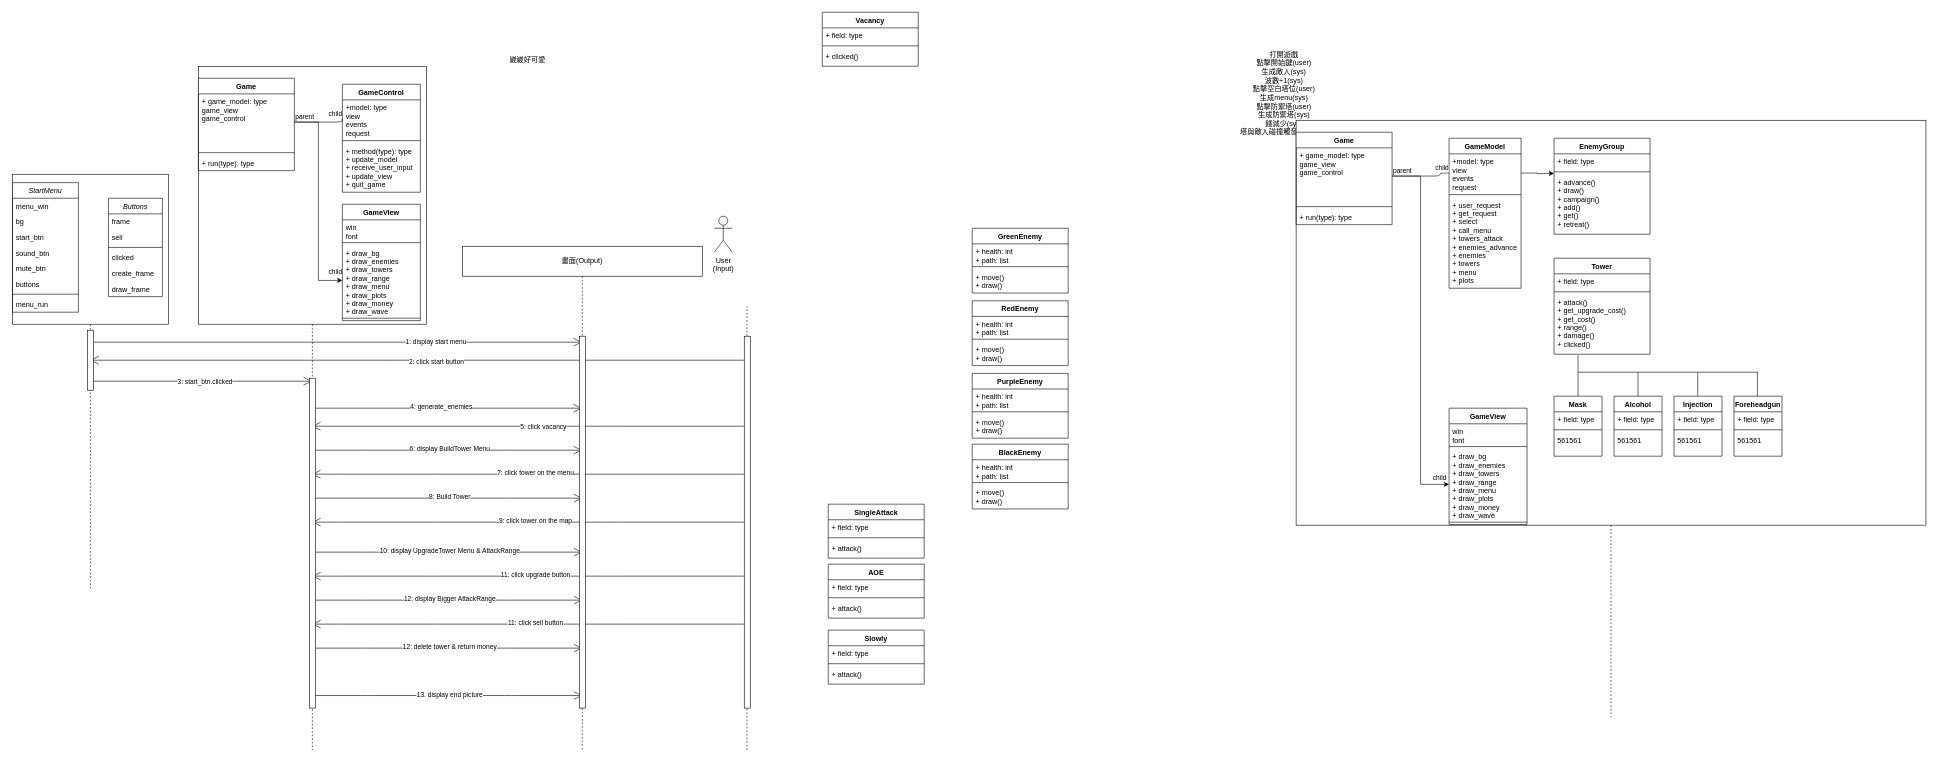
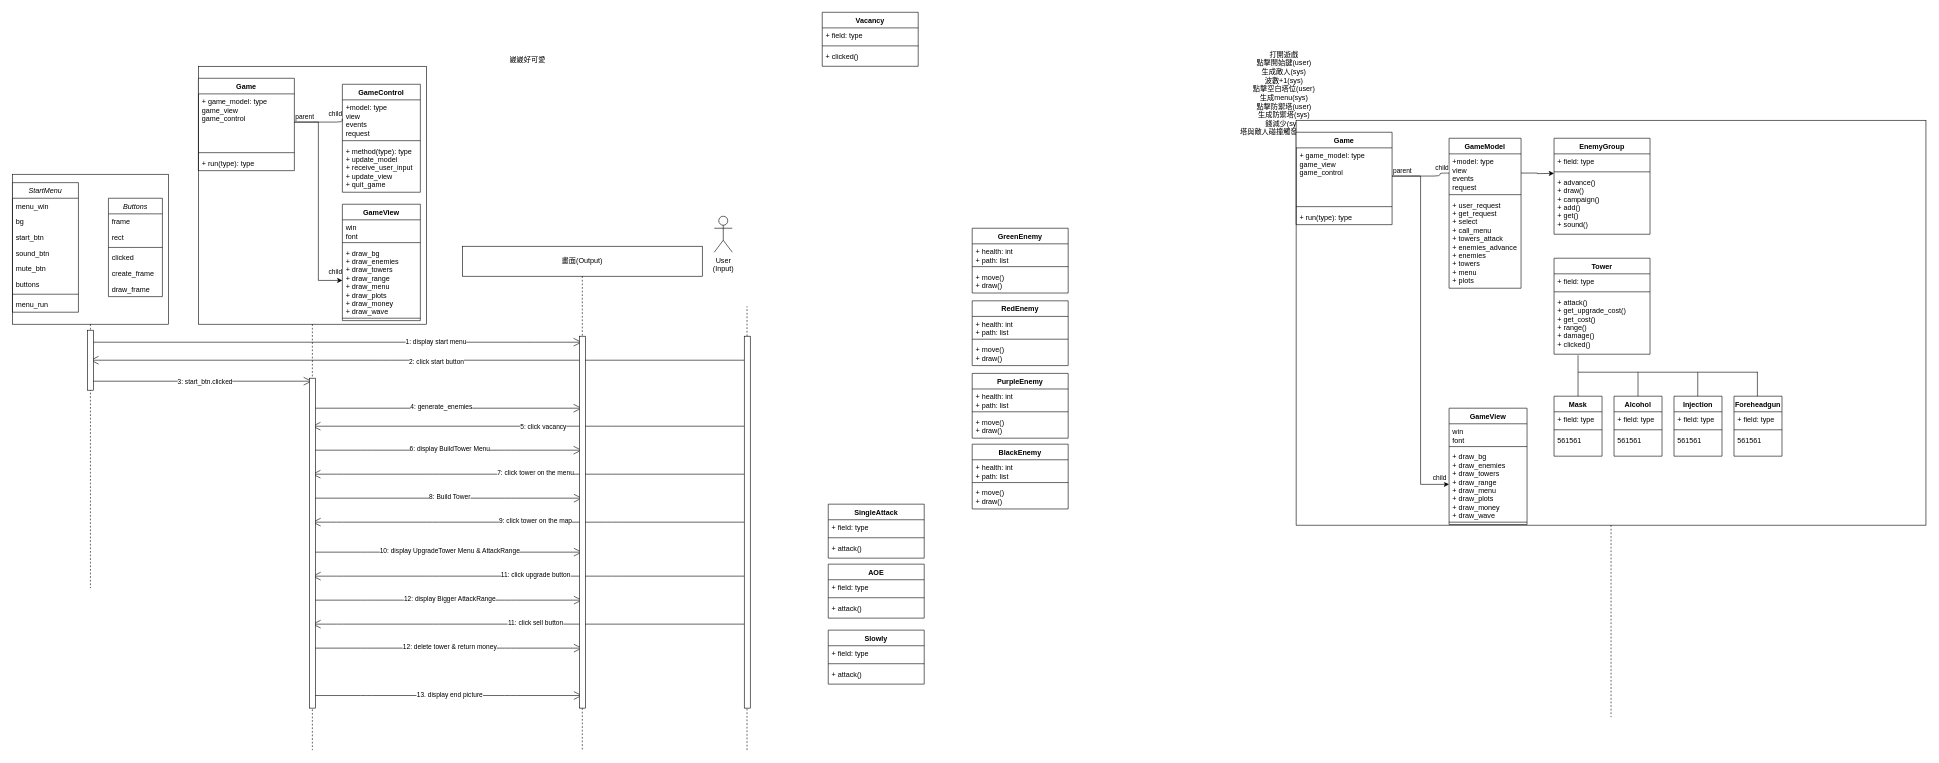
- <mxCell id="104" value="+ advance()&#10;+ draw()&#10;+ campaign()&#10;+ add()&#10;+ get()&#10;+ retreat()" style="text;strokeColor=none;fillColor=none;align=left;verticalAlign=top;spacingLeft=4;spacingRight=4;overflow=hidden;rotatable=0;points=[[0,0.5],[1,0.5]];portConstraint=eastwest;" parent="101" vertex="1"><mxGeometry y="60" width="160" height="100" as="geometry" /></mxCell>
+ <mxCell id="104" value="+ advance()&#10;+ draw()&#10;+ campaign()&#10;+ add()&#10;+ get()&#10;+ sound()" style="text;strokeColor=none;fillColor=none;align=left;verticalAlign=top;spacingLeft=4;spacingRight=4;overflow=hidden;rotatable=0;points=[[0,0.5],[1,0.5]];portConstraint=eastwest;" parent="101" vertex="1"><mxGeometry y="60" width="160" height="100" as="geometry" /></mxCell>
- <mxCell id="15" value="sell" style="text;align=left;verticalAlign=top;spacingLeft=4;spacingRight=4;overflow=hidden;rotatable=0;points=[[0,0.5],[1,0.5]];portConstraint=eastwest;rounded=0;shadow=0;html=0;" parent="13" vertex="1"><mxGeometry y="52" width="90" height="26" as="geometry" /></mxCell>
+ <mxCell id="15" value="rect" style="text;align=left;verticalAlign=top;spacingLeft=4;spacingRight=4;overflow=hidden;rotatable=0;points=[[0,0.5],[1,0.5]];portConstraint=eastwest;rounded=0;shadow=0;html=0;" parent="13" vertex="1"><mxGeometry y="52" width="90" height="26" as="geometry" /></mxCell>
